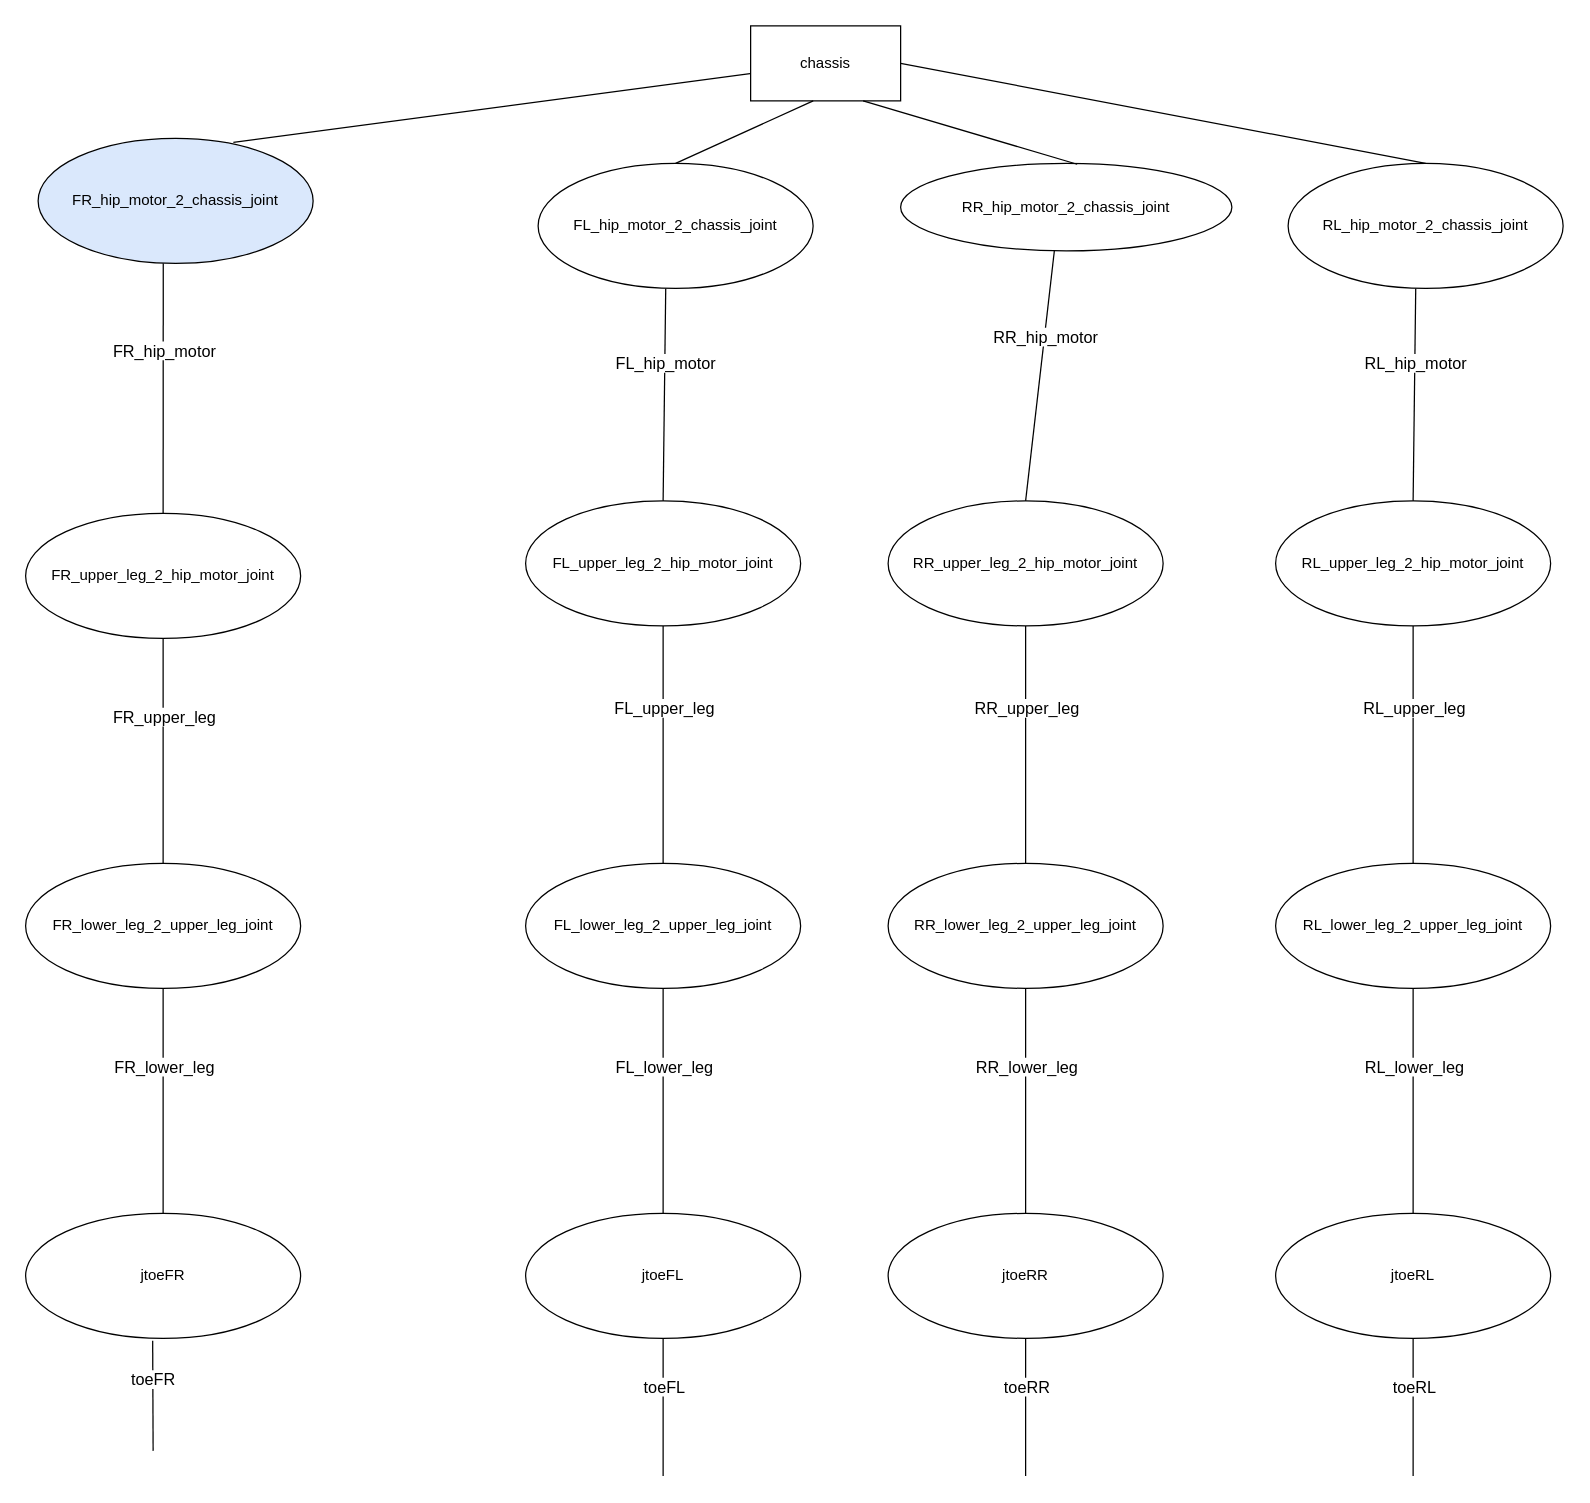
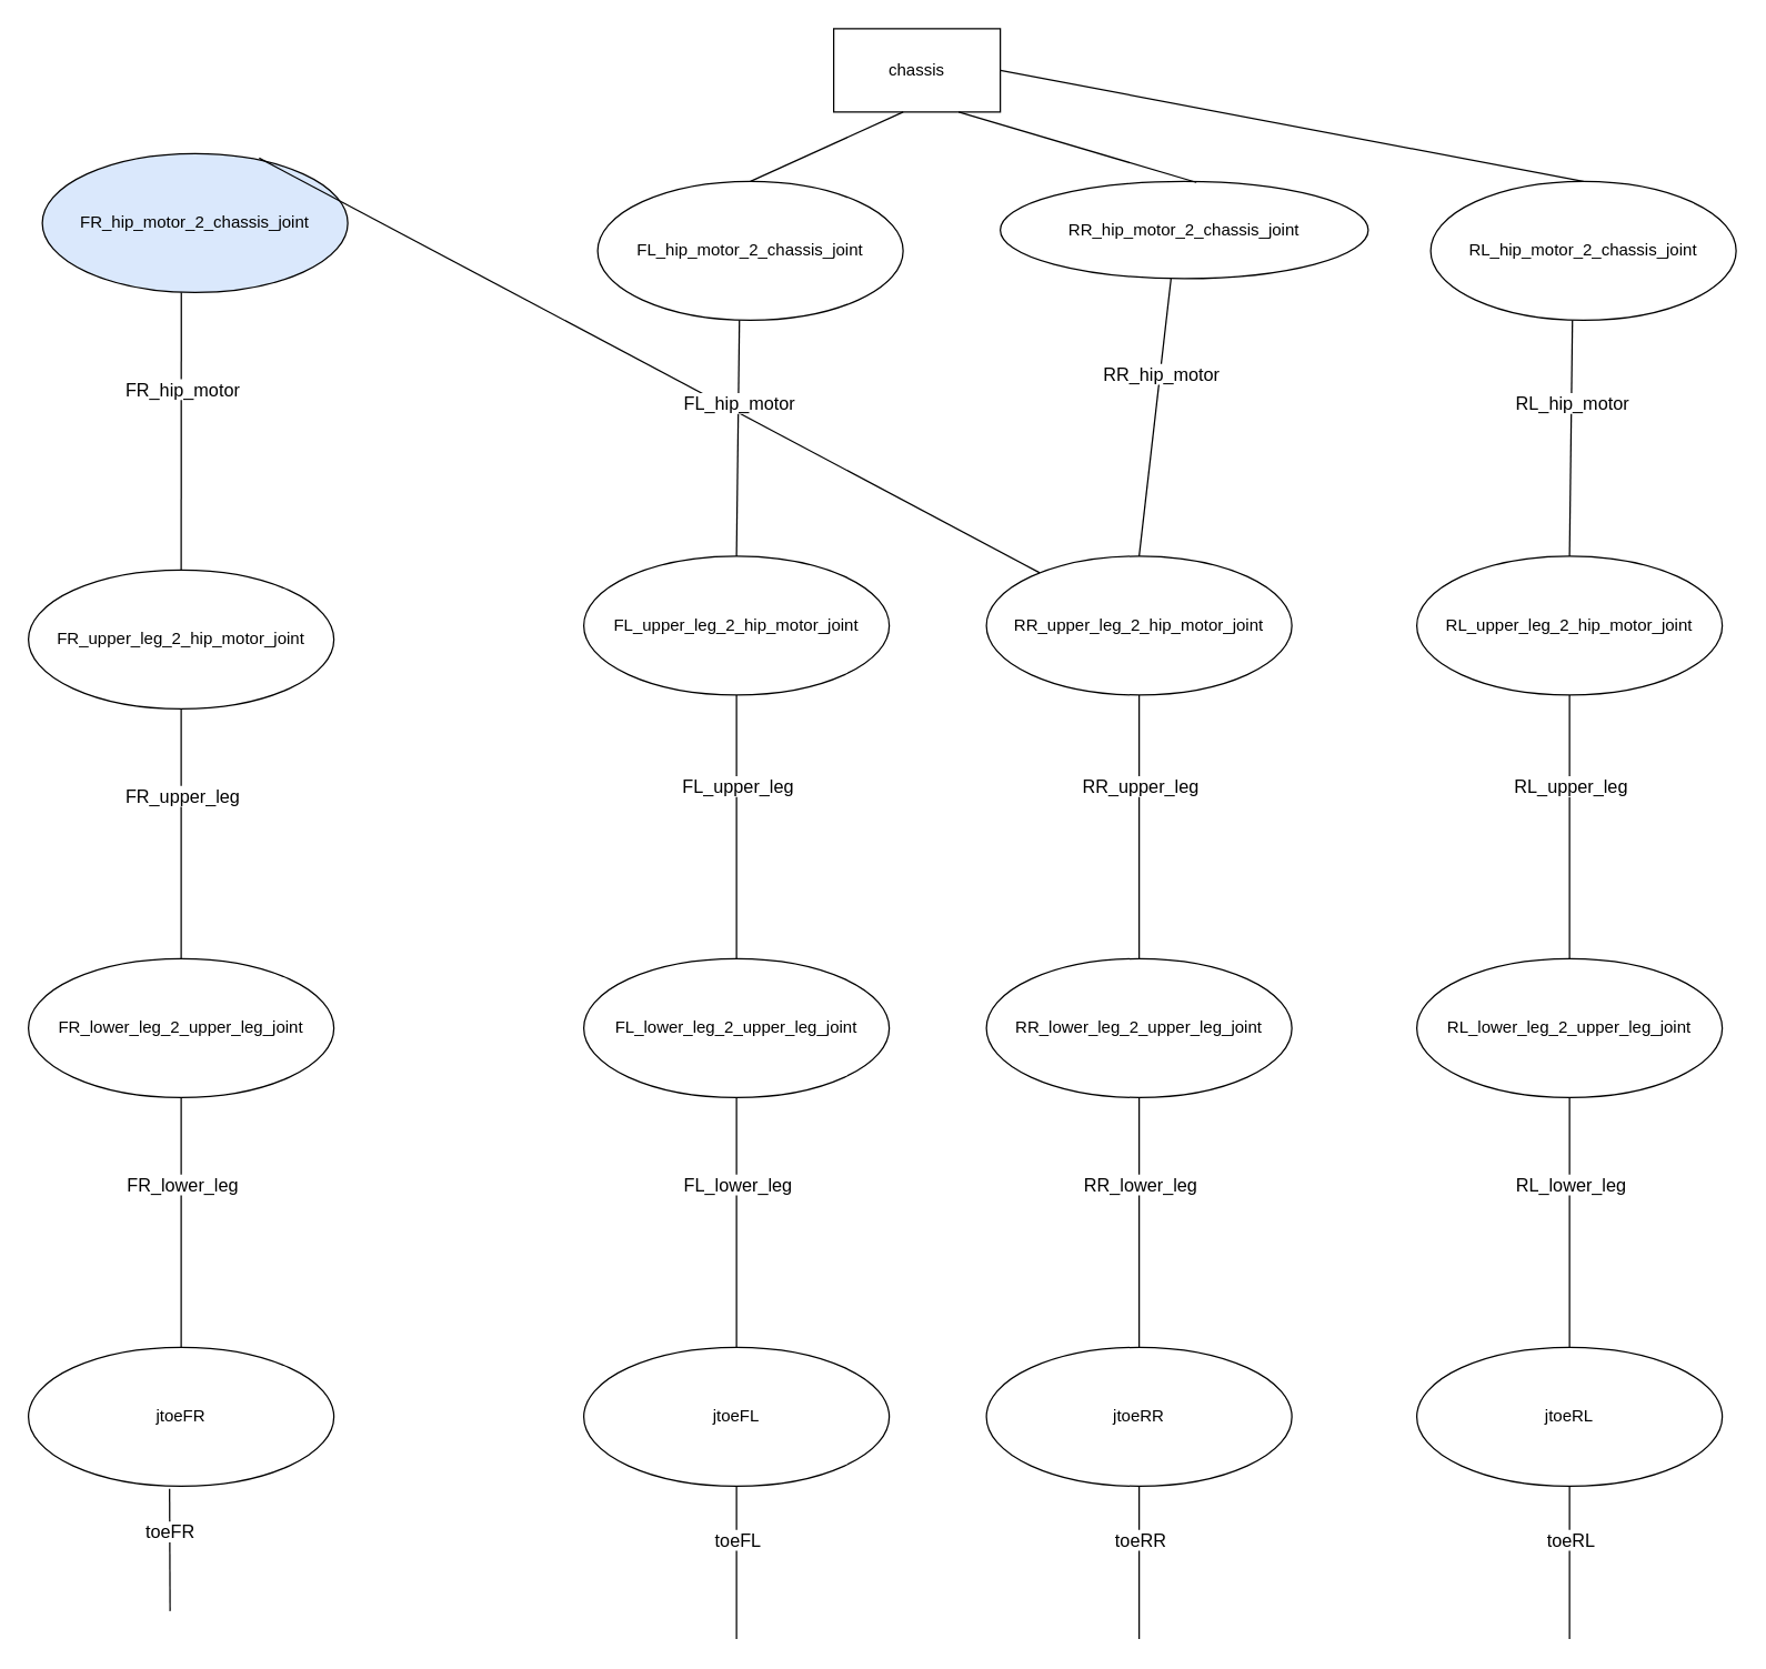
- <mxCell id="5" value="" style="endArrow=none;html=1;entryX=-0.004;entryY=0.636;entryDx=0;entryDy=0;entryPerimeter=0;exitX=0.71;exitY=0.032;exitDx=0;exitDy=0;exitPerimeter=0;" edge="1" parent="1" source="2" target="4"><mxGeometry width="50" height="50" relative="1" as="geometry"><mxPoint x="460" y="100" as="sourcePoint" /><mxPoint x="510" y="50" as="targetPoint" /></mxGeometry></mxCell>
+ <mxCell id="5" value="" style="endArrow=none;html=1;exitX=0.71;exitY=0.032;exitDx=0;exitDy=0;exitPerimeter=0;" edge="1" parent="1" source="2" target="26"><mxGeometry width="50" height="50" relative="1" as="geometry"><mxPoint x="460" y="100" as="sourcePoint" /><mxPoint x="510" y="50" as="targetPoint" /></mxGeometry></mxCell>
